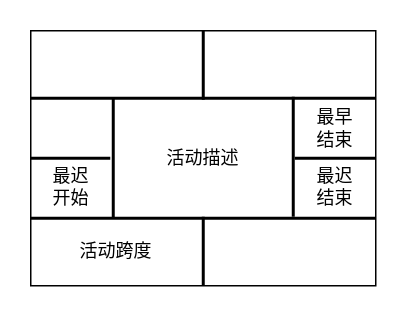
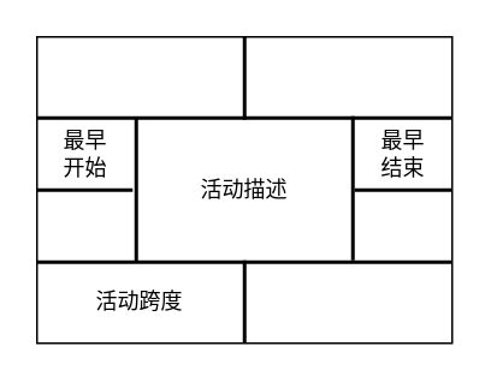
+ <mxCell id="12" value="最早开始" style="text;html=1;strokeColor=none;fillColor=none;align=center;verticalAlign=middle;whiteSpace=wrap;rounded=0;" vertex="1" parent="1"><mxGeometry x="31.5" y="75" width="30" height="20" as="geometry" /></mxCell>
- <mxCell id="14" value="最迟开始" style="text;html=1;strokeColor=none;fillColor=none;align=center;verticalAlign=middle;whiteSpace=wrap;rounded=0;" vertex="1" parent="1"><mxGeometry x="31.5" y="114" width="30" height="20" as="geometry" /></mxCell>
- <mxCell id="15" value="最迟结束" style="text;html=1;strokeColor=none;fillColor=none;align=center;verticalAlign=middle;whiteSpace=wrap;rounded=0;" vertex="1" parent="1"><mxGeometry x="208" y="114" width="30" height="20" as="geometry" /></mxCell>
